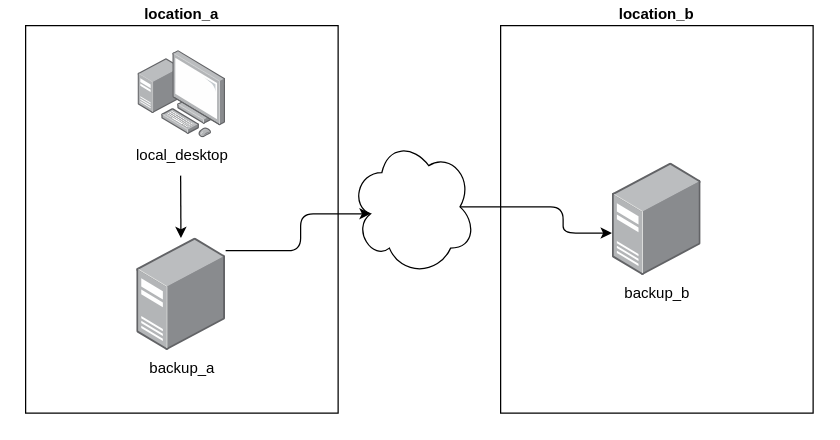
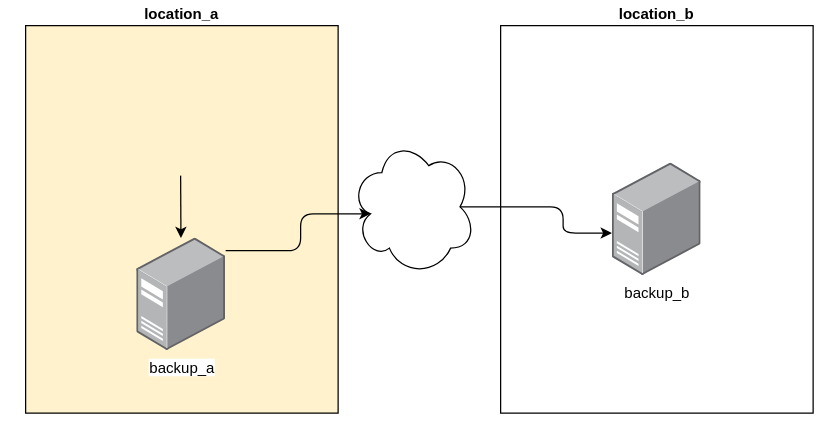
- <mxCell id="4" value="local_desktop" style="points=[];aspect=fixed;html=1;align=center;shadow=0;dashed=0;image;image=img/lib/allied_telesis/computer_and_terminals/Personal_Computer_with_Server.svg;" vertex="1" parent="1"><mxGeometry x="110" y="40" width="70" height="70" as="geometry" /></mxCell>
- <mxCell id="2" value="location_a" style="rounded=0;whiteSpace=wrap;html=1;labelPosition=center;verticalLabelPosition=top;align=center;verticalAlign=bottom;fontStyle=1" vertex="1" parent="1"><mxGeometry x="20" y="20" width="250" height="310" as="geometry" /></mxCell>
+ <mxCell id="2" value="location_a" style="rounded=0;whiteSpace=wrap;html=1;labelPosition=center;verticalLabelPosition=top;align=center;verticalAlign=bottom;fontStyle=1;fillColor=#fff2cc;" vertex="1" parent="1"><mxGeometry x="20" y="20" width="250" height="310" as="geometry" /></mxCell>
